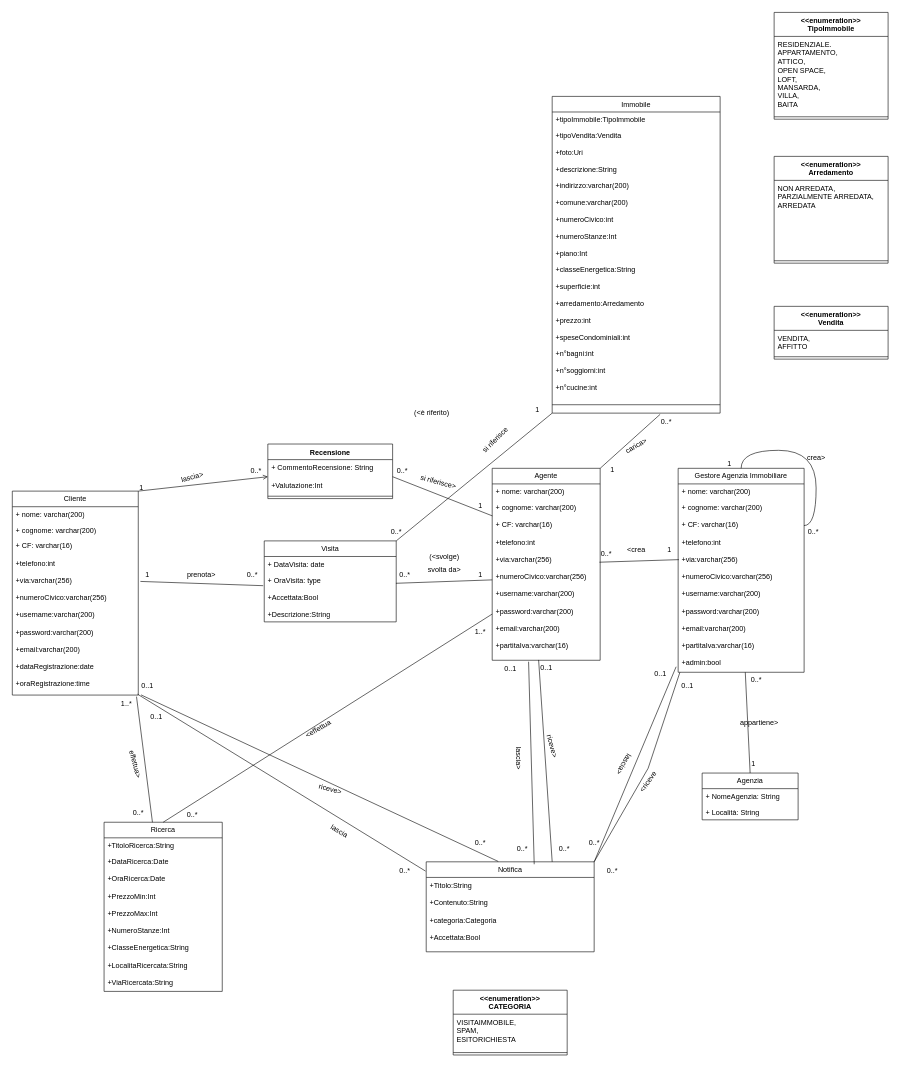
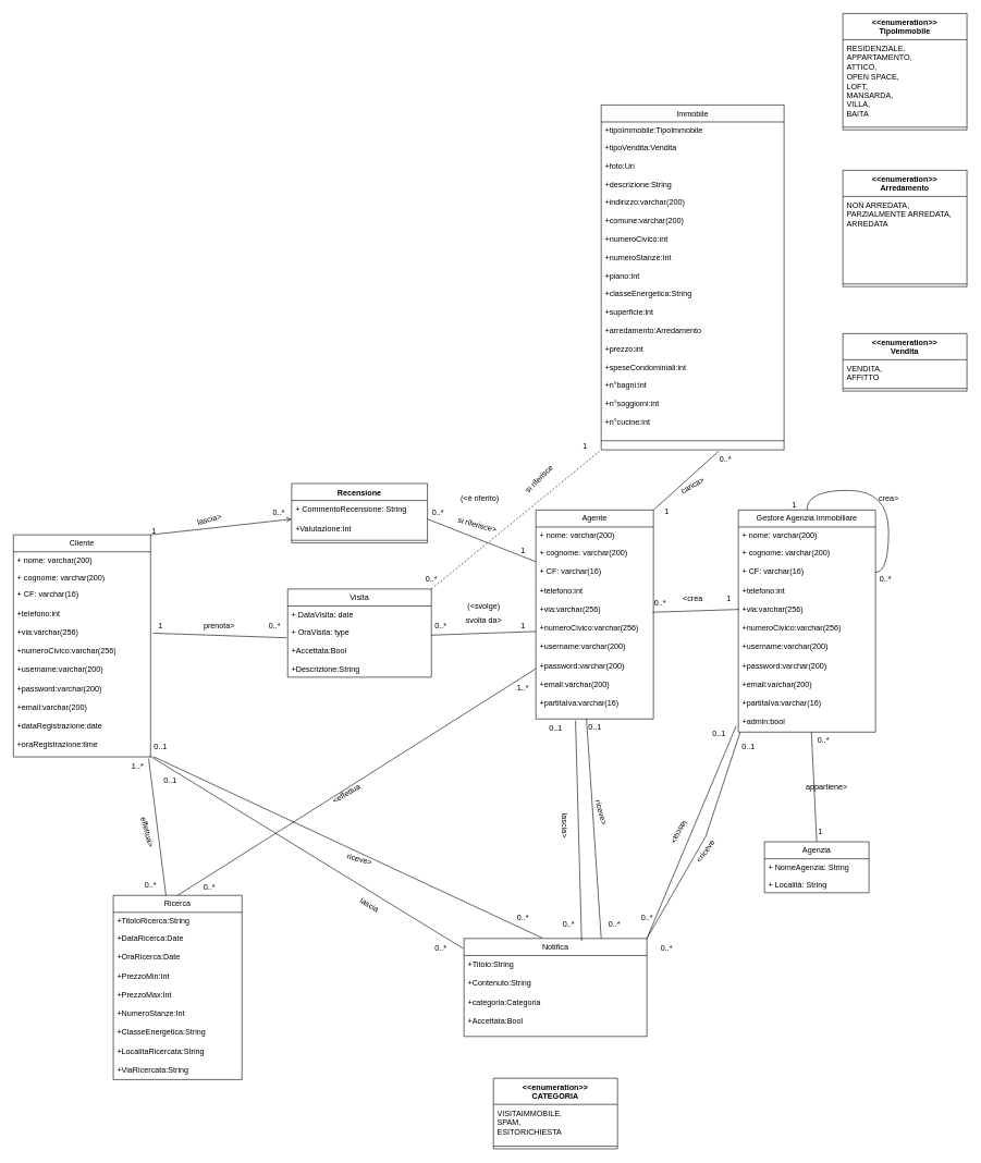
- <mxCell id="64" value="(&amp;lt;è riferito)" style="text;html=1;align=center;verticalAlign=middle;resizable=0;points=[];autosize=1;strokeColor=none;fillColor=none;" parent="1" vertex="1"><mxGeometry x="679" y="673" width="80" height="30" as="geometry" /></mxCell>
+ <mxCell id="64" value="(&amp;lt;è riferito)" style="text;html=1;align=center;verticalAlign=middle;resizable=0;points=[];autosize=1;strokeColor=none;fillColor=none;" parent="1" vertex="1"><mxGeometry x="694" y="748" width="80" height="30" as="geometry" /></mxCell>
- <mxCell id="76" value="" style="endArrow=none;html=1;rounded=0;exitX=1;exitY=0;exitDx=0;exitDy=0;entryX=0;entryY=1;entryDx=0;entryDy=0;" parent="1" source="45" target="21" edge="1"><mxGeometry width="50" height="50" relative="1" as="geometry"><mxPoint x="670" y="630" as="sourcePoint" /><mxPoint x="720" y="580" as="targetPoint" /></mxGeometry></mxCell>
+ <mxCell id="76" value="" style="endArrow=none;html=1;rounded=0;exitX=1;exitY=0;exitDx=0;exitDy=0;entryX=0;entryY=1;entryDx=0;entryDy=0;dashed=1;" parent="1" source="45" target="21" edge="1"><mxGeometry width="50" height="50" relative="1" as="geometry"><mxPoint x="670" y="630" as="sourcePoint" /><mxPoint x="720" y="580" as="targetPoint" /></mxGeometry></mxCell>
